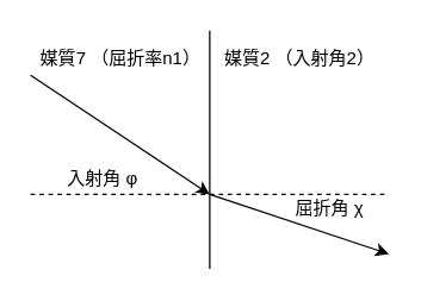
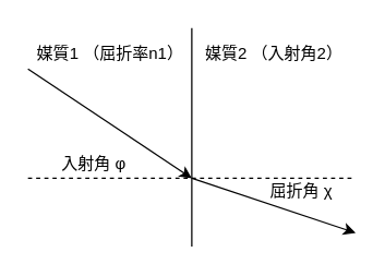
- <mxCell id="8" value="媒質7 （屈折率n1）" style="text;html=1;align=center;verticalAlign=middle;resizable=0;points=[];autosize=1;" vertex="1" parent="1"><mxGeometry x="20" y="29" width="120" height="20" as="geometry" /></mxCell>
+ <mxCell id="8" value="媒質1 （屈折率n1）" style="text;html=1;align=center;verticalAlign=middle;resizable=0;points=[];autosize=1;" vertex="1" parent="1"><mxGeometry x="20" y="29" width="120" height="20" as="geometry" /></mxCell>
